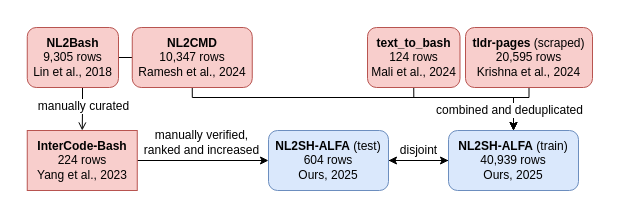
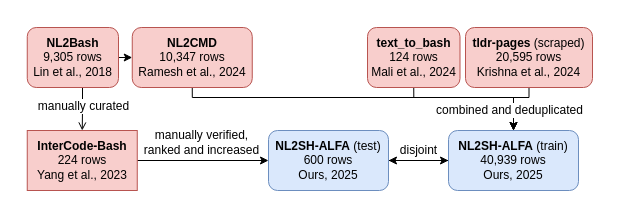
- <mxCell id="3" style="edgeStyle=orthogonalEdgeStyle;rounded=0;orthogonalLoop=1;jettySize=auto;html=1;exitX=1;exitY=0.5;exitDx=0;exitDy=0;entryX=0;entryY=0.5;entryDx=0;entryDy=0;endArrow=none;" parent="1" source="6" target="11" edge="1"><mxGeometry relative="1" as="geometry" /></mxCell>
+ <mxCell id="3" style="edgeStyle=orthogonalEdgeStyle;rounded=0;orthogonalLoop=1;jettySize=auto;html=1;exitX=1;exitY=0.5;exitDx=0;exitDy=0;entryX=0;entryY=0.5;entryDx=0;entryDy=0;" parent="1" source="6" target="11" edge="1"><mxGeometry relative="1" as="geometry" /></mxCell>
- <mxCell id="18" value="&lt;b&gt;NL2SH-ALFA&amp;nbsp;&lt;/b&gt;(test)&lt;div&gt;604 rows&lt;/div&gt;&lt;div&gt;Ours, 2025&lt;/div&gt;" style="rounded=1;whiteSpace=wrap;html=1;fillColor=#dae8fc;strokeColor=#6c8ebf;" parent="1" vertex="1"><mxGeometry x="268" y="130" width="120" height="60" as="geometry" /></mxCell>
+ <mxCell id="18" value="&lt;b&gt;NL2SH-ALFA&amp;nbsp;&lt;/b&gt;(test)&lt;div&gt;600 rows&lt;/div&gt;&lt;div&gt;Ours, 2025&lt;/div&gt;" style="rounded=1;whiteSpace=wrap;html=1;fillColor=#dae8fc;strokeColor=#6c8ebf;" parent="1" vertex="1"><mxGeometry x="268" y="130" width="120" height="60" as="geometry" /></mxCell>
